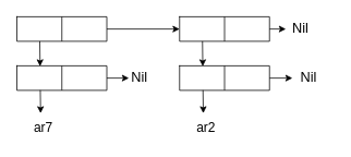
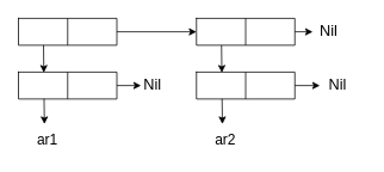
- <mxCell id="22" value="ar7" style="text;strokeColor=none;fillColor=none;align=left;verticalAlign=middle;spacingLeft=4;spacingRight=4;overflow=hidden;points=[[0,0.5],[1,0.5]];portConstraint=eastwest;rotatable=0;whiteSpace=wrap;html=1;fontSize=16;" vertex="1" parent="1"><mxGeometry x="35" y="140" width="80" height="30" as="geometry" /></mxCell>
+ <mxCell id="22" value="ar1" style="text;strokeColor=none;fillColor=none;align=left;verticalAlign=middle;spacingLeft=4;spacingRight=4;overflow=hidden;points=[[0,0.5],[1,0.5]];portConstraint=eastwest;rotatable=0;whiteSpace=wrap;html=1;fontSize=16;" vertex="1" parent="1"><mxGeometry x="35" y="140" width="80" height="30" as="geometry" /></mxCell>
